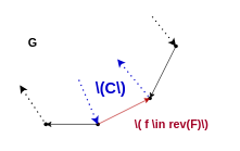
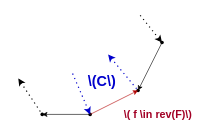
- <mxCell id="12" value="&lt;h2&gt;G&lt;/h2&gt;" style="text;html=1;strokeColor=none;fillColor=none;align=center;verticalAlign=middle;whiteSpace=wrap;rounded=0;" parent="1" vertex="1"><mxGeometry x="20" y="50" width="60" height="30" as="geometry" /></mxCell>
